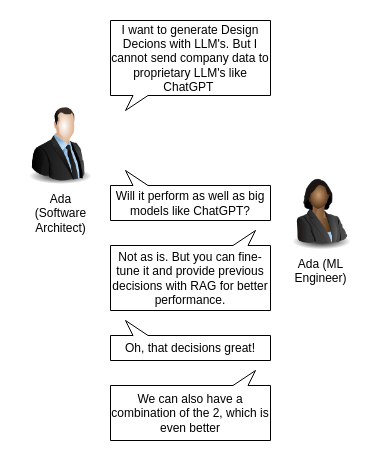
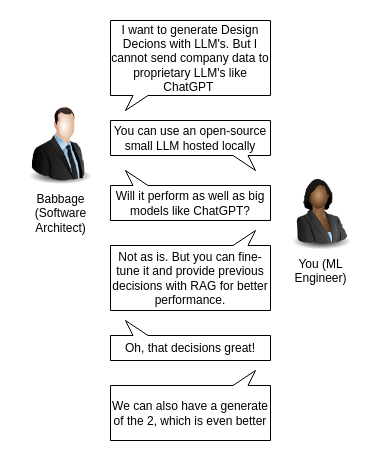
+ <mxCell id="5" value="You can use an open-source small LLM hosted locally" style="whiteSpace=wrap;html=1;shape=mxgraph.basic.rectCallout;dx=30;dy=15;boundedLbl=1;flipH=1;" vertex="1" parent="1"><mxGeometry x="110" y="120" width="160" height="50" as="geometry" /></mxCell>
- <mxCell id="2" value="Ada&lt;div&gt;(Software&lt;/div&gt;&lt;div&gt;Architect)&lt;/div&gt;" style="image;html=1;image=img/lib/clip_art/people/Suit_Man_128x128.png" vertex="1" parent="1"><mxGeometry x="20" y="105" width="80" height="80" as="geometry" /></mxCell>
+ <mxCell id="2" value="Babbage&lt;div&gt;(Software&lt;/div&gt;&lt;div&gt;Architect)&lt;/div&gt;" style="image;html=1;image=img/lib/clip_art/people/Suit_Man_128x128.png" vertex="1" parent="1"><mxGeometry x="20" y="105" width="80" height="80" as="geometry" /></mxCell>
- <mxCell id="4" value="Ada (ML&lt;div&gt;Engineer)&lt;/div&gt;" style="image;html=1;image=img/lib/clip_art/people/Suit_Woman_Black_128x128.png" vertex="1" parent="1"><mxGeometry x="280" y="170" width="80" height="80" as="geometry" /></mxCell>
+ <mxCell id="4" value="You (ML&lt;div&gt;Engineer)&lt;/div&gt;" style="image;html=1;image=img/lib/clip_art/people/Suit_Woman_Black_128x128.png" vertex="1" parent="1"><mxGeometry x="280" y="170" width="80" height="80" as="geometry" /></mxCell>
- <mxCell id="9" value="We can also have a combination of the 2, which is even better" style="whiteSpace=wrap;html=1;shape=mxgraph.basic.rectCallout;dx=30;dy=15;boundedLbl=1;flipH=1;flipV=1;" vertex="1" parent="1"><mxGeometry x="110" y="370" width="160" height="70" as="geometry" /></mxCell>
+ <mxCell id="9" value="We can also have a generate of the 2, which is even better" style="whiteSpace=wrap;html=1;shape=mxgraph.basic.rectCallout;dx=30;dy=15;boundedLbl=1;flipH=1;flipV=1;" vertex="1" parent="1"><mxGeometry x="110" y="370" width="160" height="70" as="geometry" /></mxCell>
